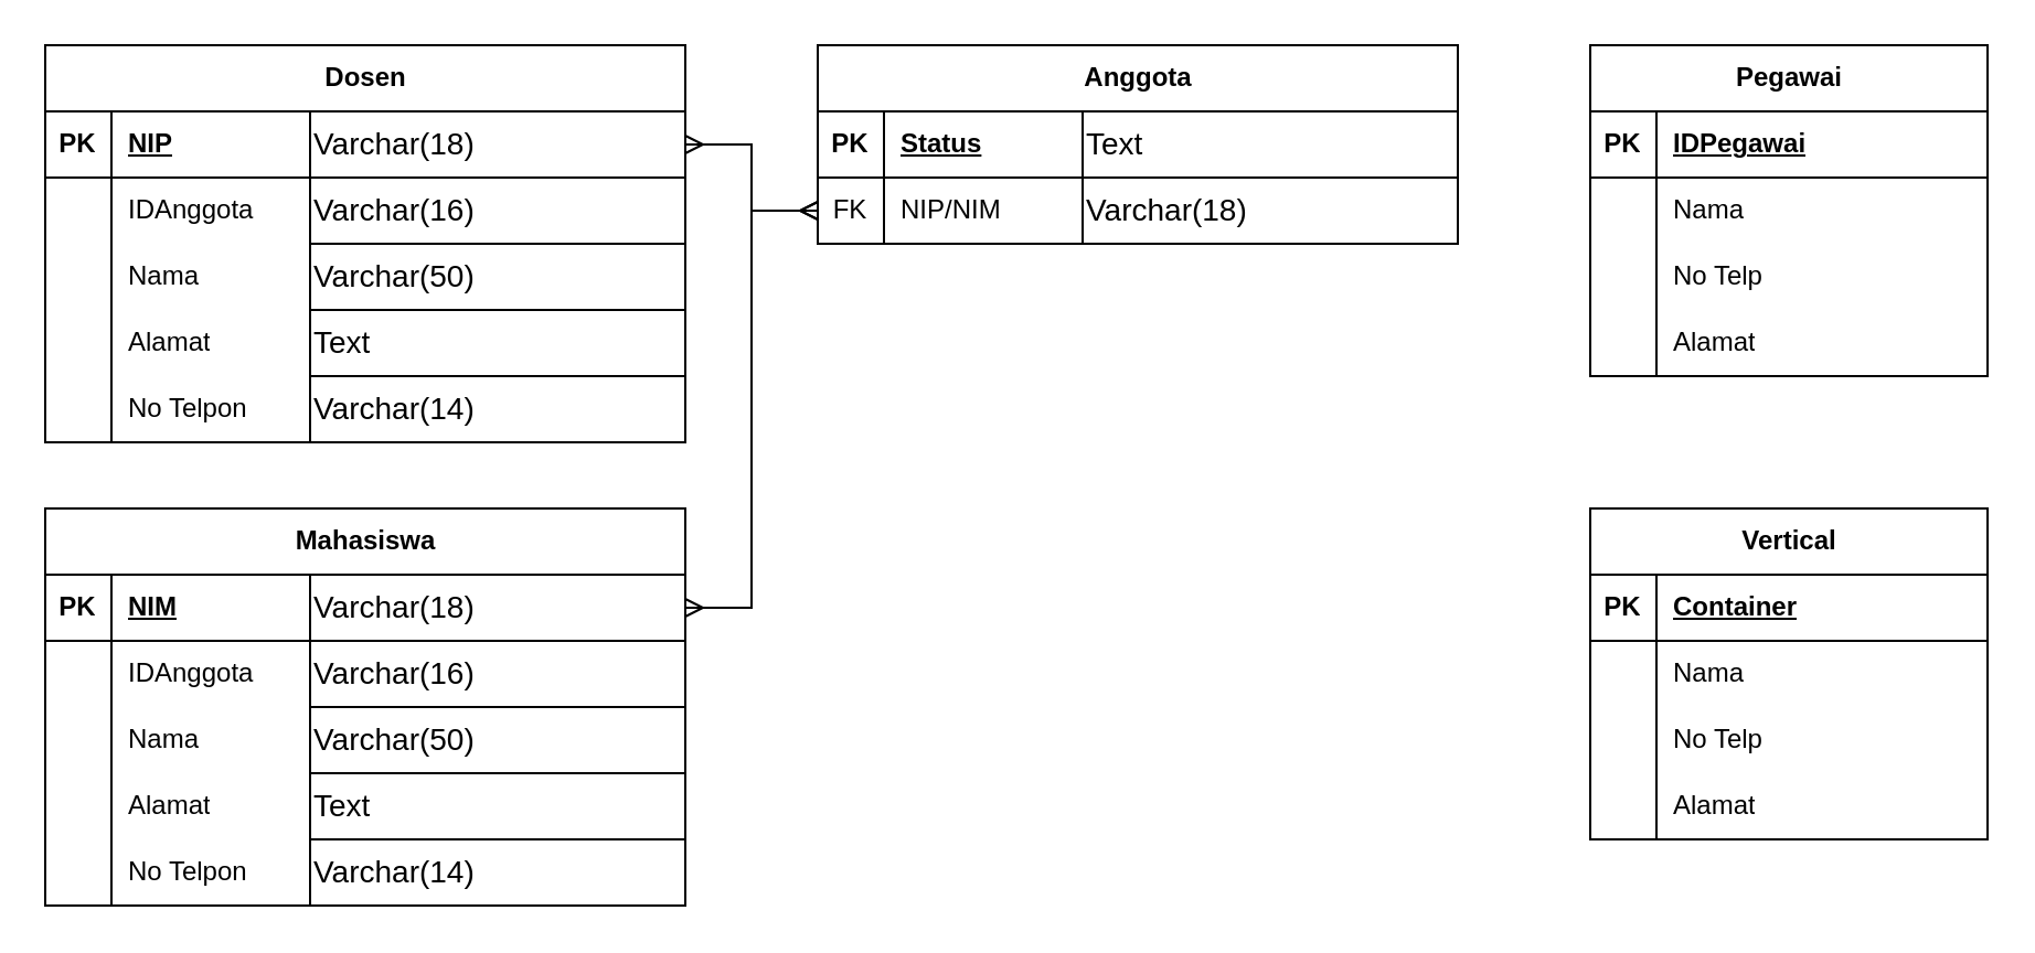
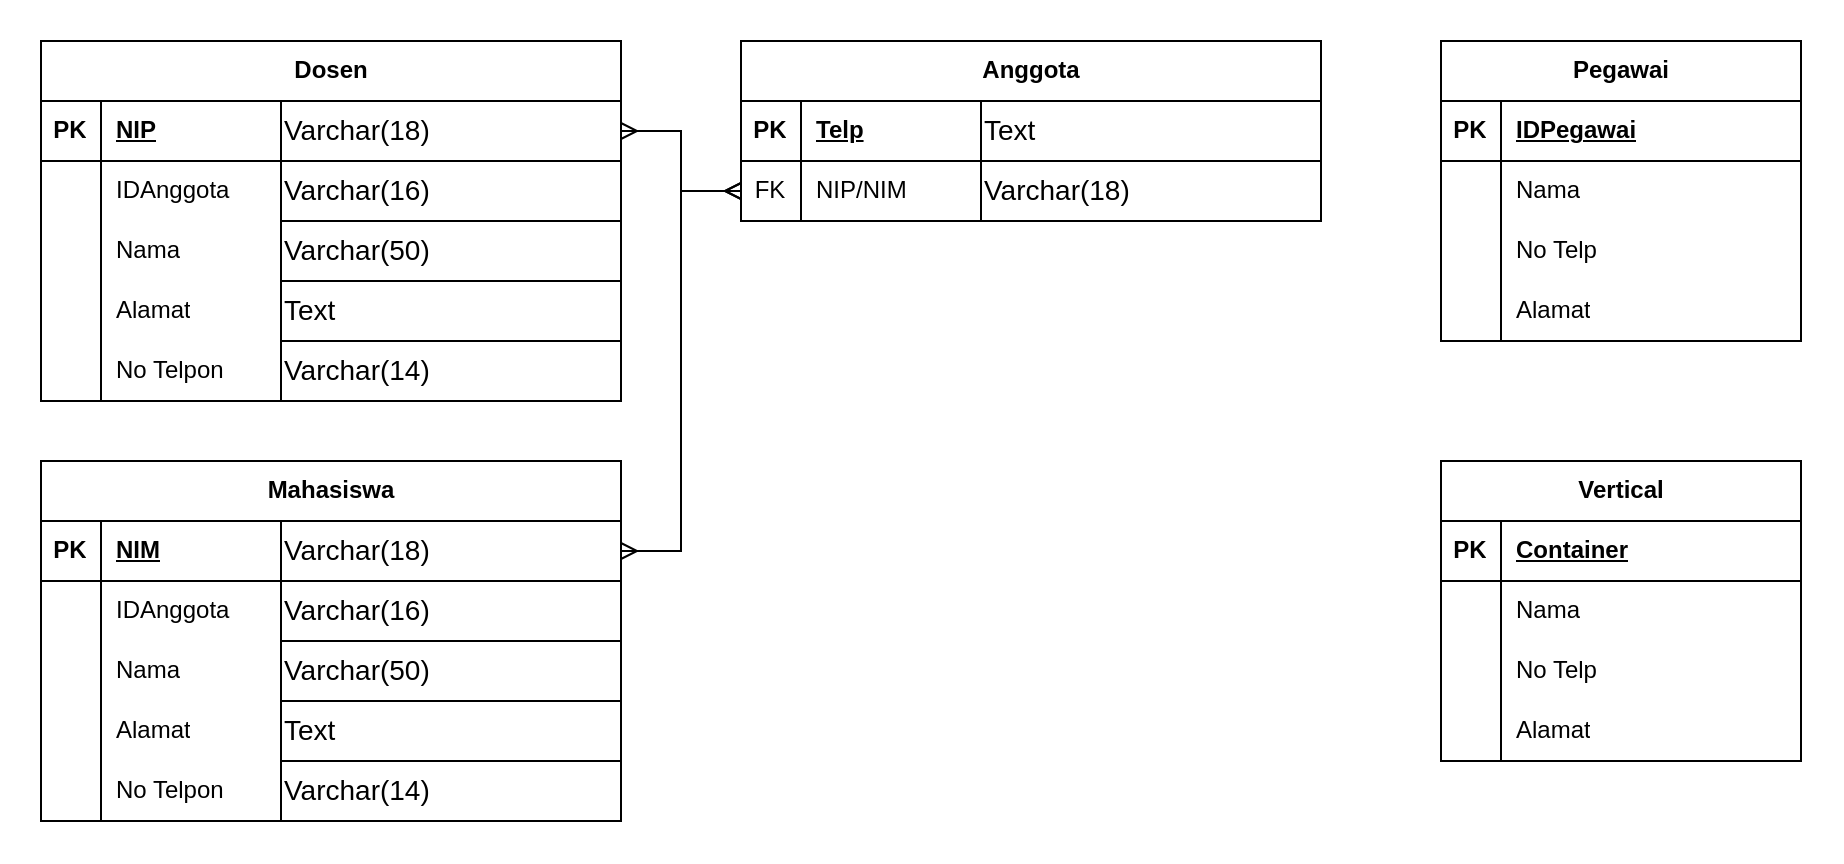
- <mxCell id="6" value="Status" style="shape=partialRectangle;connectable=0;fillColor=none;top=0;left=0;bottom=0;right=0;align=left;spacingLeft=6;fontStyle=5;overflow=hidden;whiteSpace=wrap;html=1;" vertex="1" parent="4"><mxGeometry x="30" width="260" height="30" as="geometry"><mxRectangle width="260" height="30" as="alternateBounds" /></mxGeometry></mxCell>
+ <mxCell id="6" value="Telp" style="shape=partialRectangle;connectable=0;fillColor=none;top=0;left=0;bottom=0;right=0;align=left;spacingLeft=6;fontStyle=5;overflow=hidden;whiteSpace=wrap;html=1;" vertex="1" parent="4"><mxGeometry x="30" width="260" height="30" as="geometry"><mxRectangle width="260" height="30" as="alternateBounds" /></mxGeometry></mxCell>
